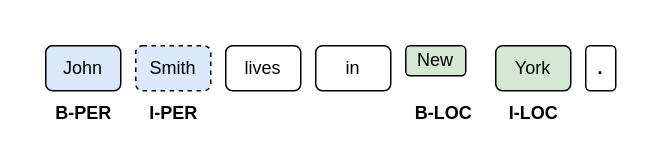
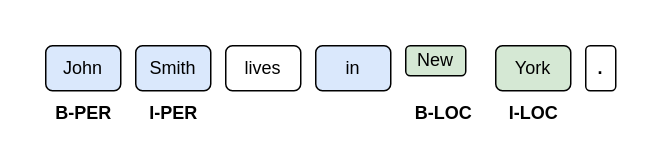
- <mxCell id="4" value="Smith" style="rounded=1;whiteSpace=wrap;html=1;fillColor=#dae8fc;strokeColor=#000000;dashed=1;" vertex="1" parent="2"><mxGeometry x="70" y="10" width="50" height="30" as="geometry" /></mxCell>
+ <mxCell id="4" value="Smith" style="rounded=1;whiteSpace=wrap;html=1;fillColor=#dae8fc;strokeColor=#000000;" vertex="1" parent="2"><mxGeometry x="70" y="10" width="50" height="30" as="geometry" /></mxCell>
- <mxCell id="6" value="in" style="rounded=1;whiteSpace=wrap;html=1;" vertex="1" parent="2"><mxGeometry x="190" y="10" width="50" height="30" as="geometry" /></mxCell>
+ <mxCell id="6" value="in" style="rounded=1;whiteSpace=wrap;html=1;fillColor=#dae8fc;" vertex="1" parent="2"><mxGeometry x="190" y="10" width="50" height="30" as="geometry" /></mxCell>
